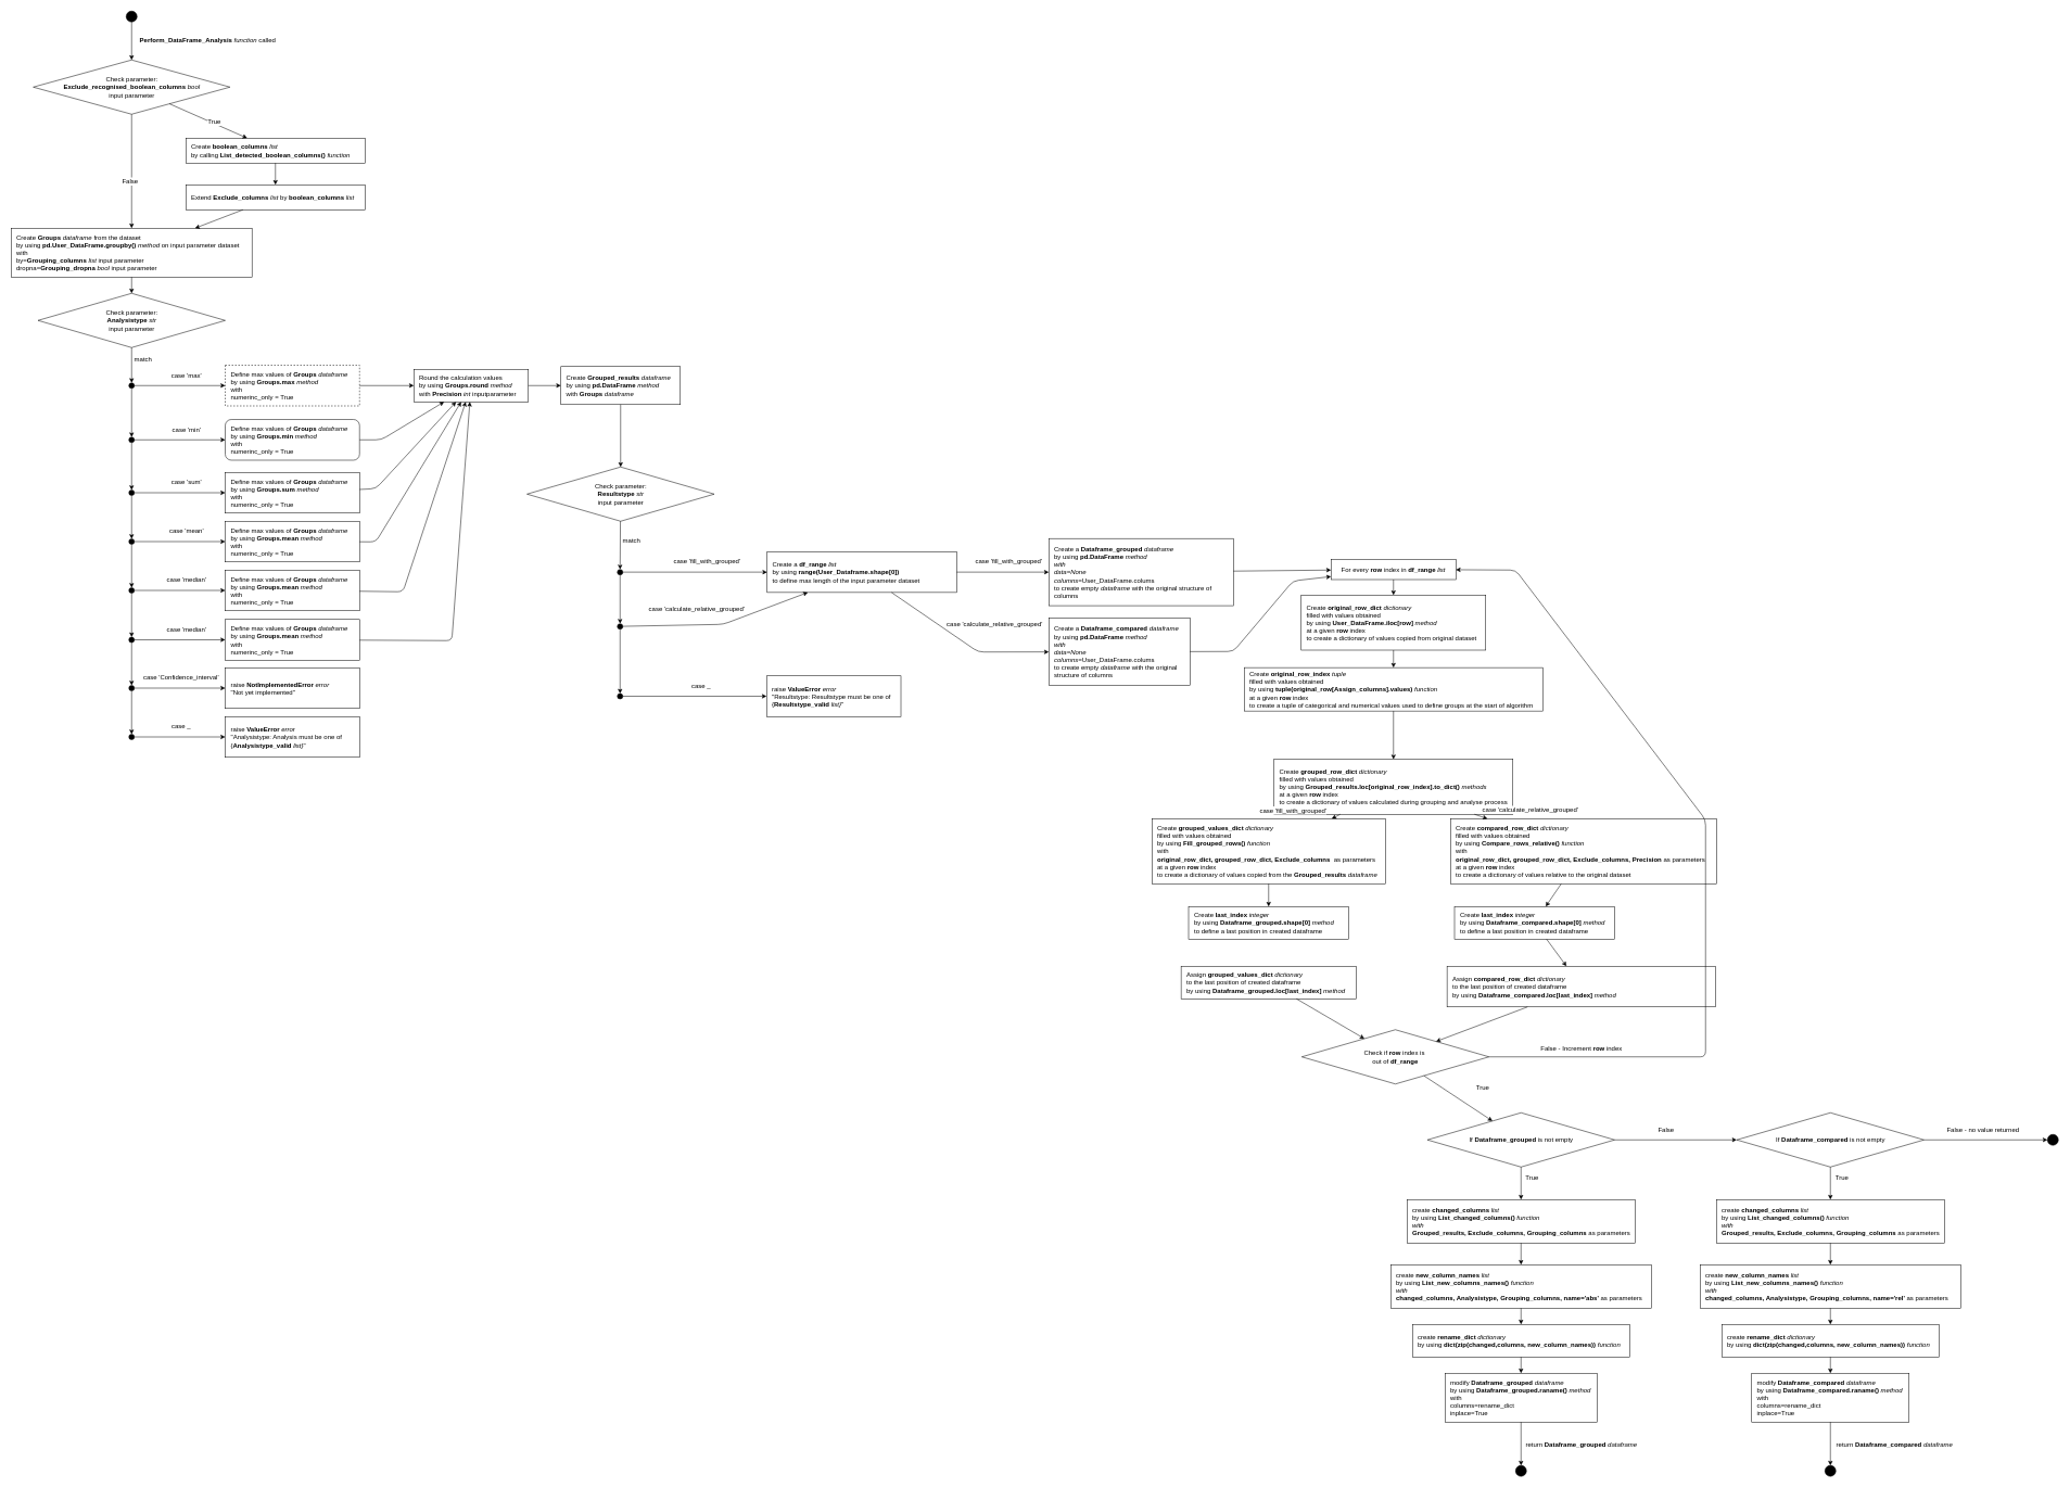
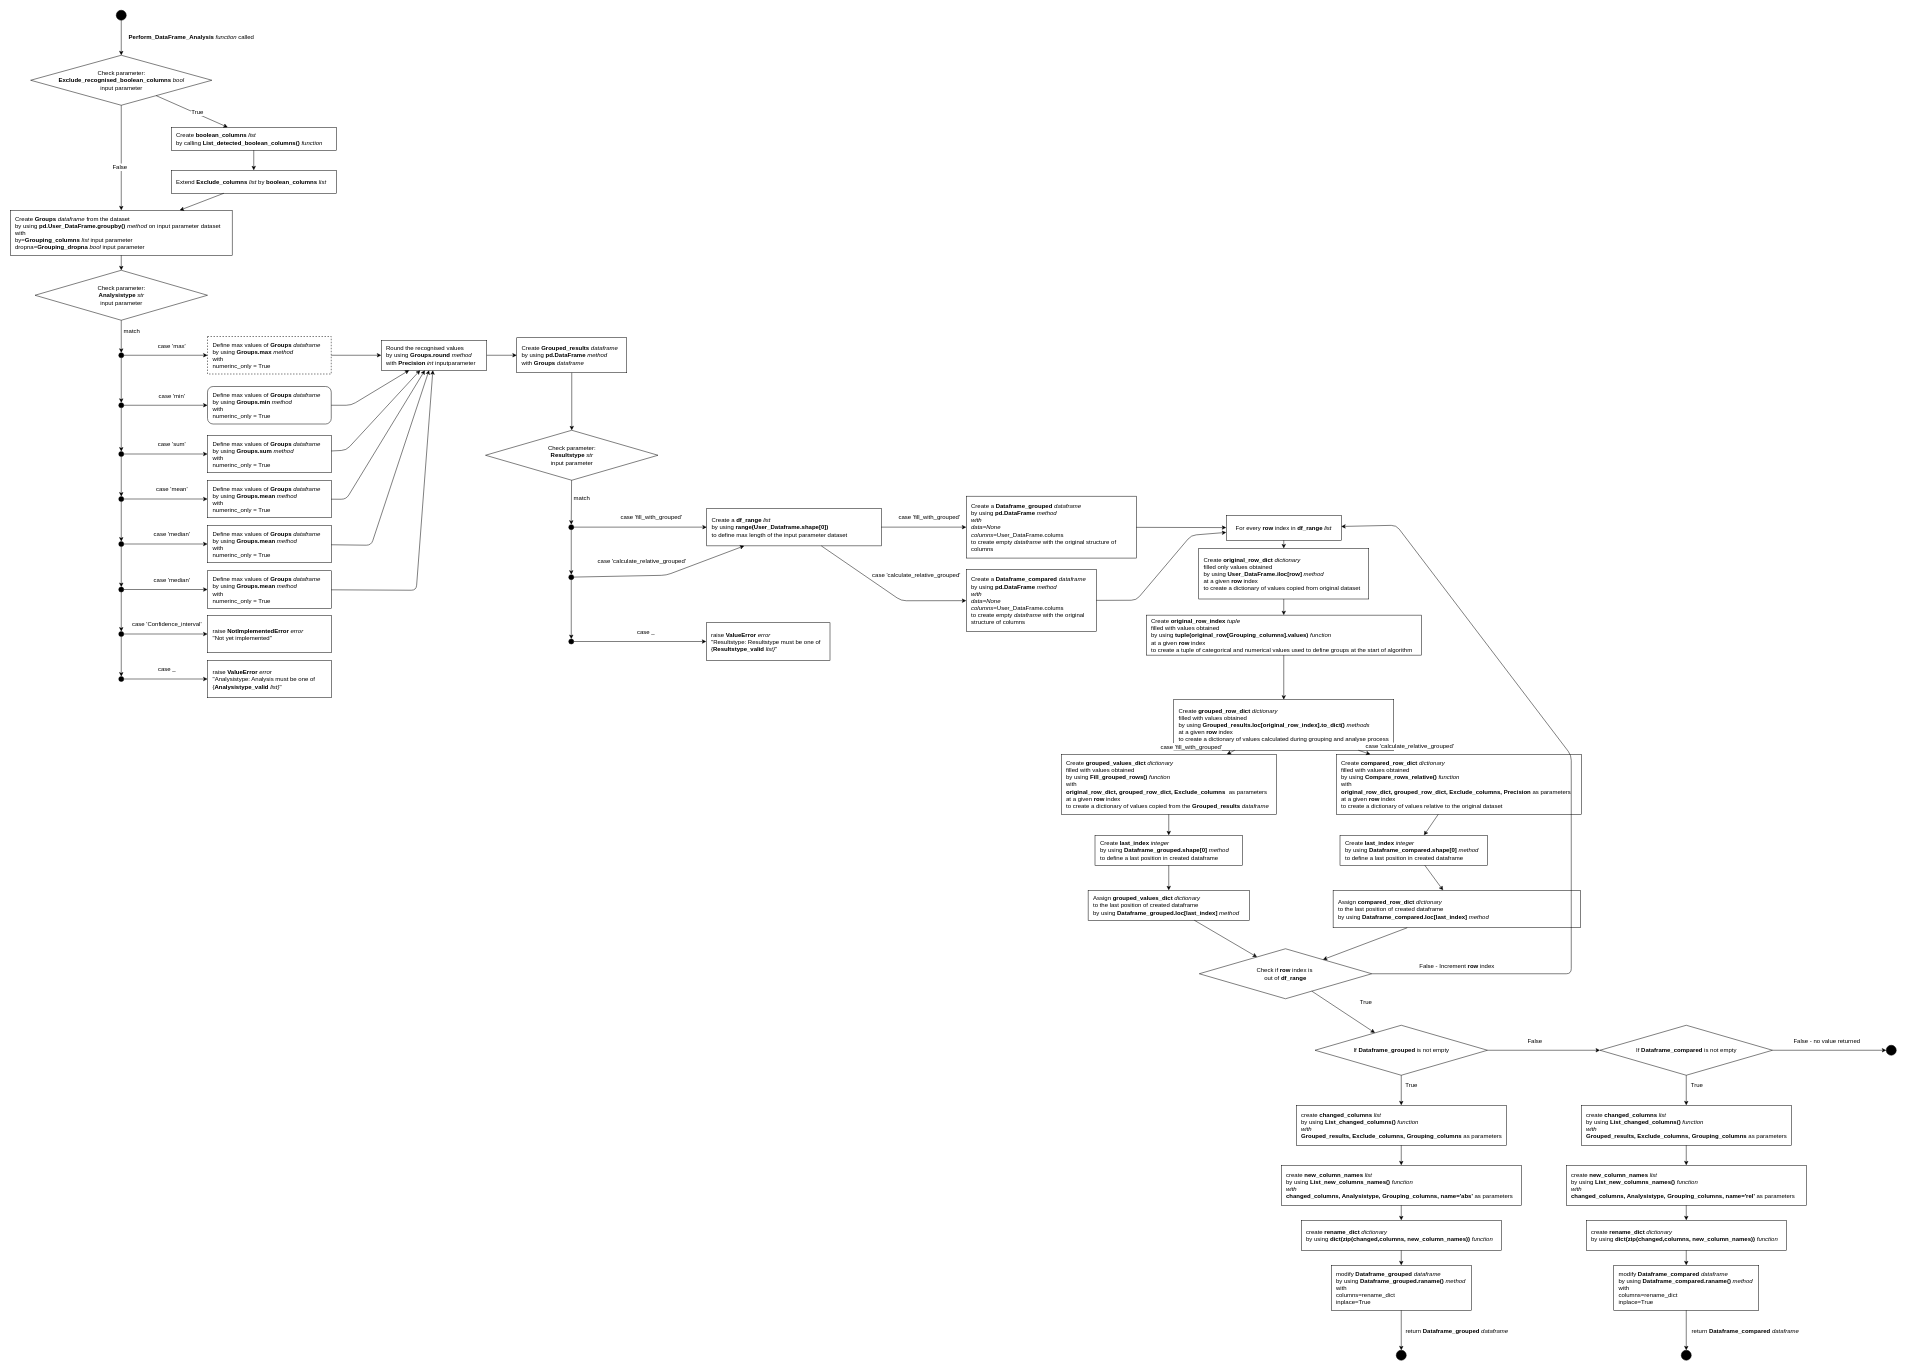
- <mxCell id="20" value="&lt;span style=&quot;border-color: var(--border-color);&quot;&gt;Round the calculation values&lt;br style=&quot;border-color: var(--border-color);&quot;&gt;by using&amp;nbsp;&lt;/span&gt;&lt;span style=&quot;font-weight: 700;&quot;&gt;Groups.round&amp;nbsp;&lt;/span&gt;&lt;i style=&quot;border-color: var(--border-color);&quot;&gt;method&amp;nbsp;&lt;br style=&quot;border-color: var(--border-color);&quot;&gt;&lt;/i&gt;&lt;span style=&quot;border-color: var(--border-color);&quot;&gt;with&amp;nbsp;&lt;/span&gt;&lt;span style=&quot;font-weight: 700;&quot;&gt;Precision&lt;/span&gt;&lt;span style=&quot;border-color: var(--border-color);&quot;&gt;&amp;nbsp;&lt;i style=&quot;border-color: var(--border-color);&quot;&gt;int&lt;/i&gt;&amp;nbsp;inputparameter&lt;/span&gt;" style="whiteSpace=wrap;html=1;strokeColor=default;fontFamily=Helvetica;fontSize=12;fontColor=default;fillColor=none;align=left;spacing=10;" parent="1" vertex="1"><mxGeometry x="762" y="680" width="211" height="60" as="geometry" /></mxCell>
+ <mxCell id="20" value="&lt;span style=&quot;border-color: var(--border-color);&quot;&gt;Round the recognised values&lt;br style=&quot;border-color: var(--border-color);&quot;&gt;by using&amp;nbsp;&lt;/span&gt;&lt;span style=&quot;font-weight: 700;&quot;&gt;Groups.round&amp;nbsp;&lt;/span&gt;&lt;i style=&quot;border-color: var(--border-color);&quot;&gt;method&amp;nbsp;&lt;br style=&quot;border-color: var(--border-color);&quot;&gt;&lt;/i&gt;&lt;span style=&quot;border-color: var(--border-color);&quot;&gt;with&amp;nbsp;&lt;/span&gt;&lt;span style=&quot;font-weight: 700;&quot;&gt;Precision&lt;/span&gt;&lt;span style=&quot;border-color: var(--border-color);&quot;&gt;&amp;nbsp;&lt;i style=&quot;border-color: var(--border-color);&quot;&gt;int&lt;/i&gt;&amp;nbsp;inputparameter&lt;/span&gt;" style="whiteSpace=wrap;html=1;strokeColor=default;fontFamily=Helvetica;fontSize=12;fontColor=default;fillColor=none;align=left;spacing=10;" parent="1" vertex="1"><mxGeometry x="762" y="680" width="211" height="60" as="geometry" /></mxCell>
- <mxCell id="89" value="&lt;div style=&quot;text-align: left;&quot;&gt;&lt;span style=&quot;background-color: initial;&quot;&gt;For every &lt;/span&gt;&lt;b style=&quot;background-color: initial;&quot;&gt;row&lt;/b&gt;&lt;span style=&quot;background-color: initial;&quot;&gt;&amp;nbsp;index in &lt;/span&gt;&lt;b style=&quot;background-color: initial;&quot;&gt;df_range&lt;/b&gt;&lt;span style=&quot;background-color: initial;&quot;&gt;&amp;nbsp;&lt;/span&gt;&lt;i style=&quot;background-color: initial;&quot;&gt;list&lt;/i&gt;&lt;/div&gt;" style="whiteSpace=wrap;html=1;strokeColor=default;fontFamily=Helvetica;fontSize=12;fontColor=default;fillColor=none;" parent="1" vertex="1"><mxGeometry x="2452" y="1030" width="230" height="37.5" as="geometry" /></mxCell>
+ <mxCell id="89" value="&lt;div style=&quot;text-align: left;&quot;&gt;&lt;span style=&quot;background-color: initial;&quot;&gt;For every &lt;/span&gt;&lt;b style=&quot;background-color: initial;&quot;&gt;row&lt;/b&gt;&lt;span style=&quot;background-color: initial;&quot;&gt;&amp;nbsp;index in &lt;/span&gt;&lt;b style=&quot;background-color: initial;&quot;&gt;df_range&lt;/b&gt;&lt;span style=&quot;background-color: initial;&quot;&gt;&amp;nbsp;&lt;/span&gt;&lt;i style=&quot;background-color: initial;&quot;&gt;list&lt;/i&gt;&lt;/div&gt;" style="whiteSpace=wrap;html=1;strokeColor=default;fontFamily=Helvetica;fontSize=12;fontColor=default;fillColor=none;" parent="1" vertex="1"><mxGeometry x="2452" y="1030" width="230" height="50" as="geometry" /></mxCell>
- <mxCell id="90" value="Create &lt;b&gt;original_row_dict &lt;/b&gt;&lt;i&gt;dictionary &lt;/i&gt;&lt;br&gt;&lt;div style=&quot;&quot;&gt;&lt;span style=&quot;background-color: initial;&quot;&gt;filled with values obtained&lt;/span&gt;&lt;/div&gt;&lt;div style=&quot;&quot;&gt;&lt;span style=&quot;background-color: initial;&quot;&gt;by using&amp;nbsp;&lt;/span&gt;&lt;b style=&quot;background-color: initial;&quot;&gt;User_DataFrame.iloc[row]&lt;/b&gt;&lt;span style=&quot;background-color: initial;&quot;&gt;&amp;nbsp;&lt;/span&gt;&lt;i style=&quot;background-color: initial;&quot;&gt;method&lt;/i&gt;&lt;/div&gt;at a given&amp;nbsp;&lt;b&gt;row &lt;/b&gt;index&lt;br&gt;to create a dictionary of values copied from original dataset" style="whiteSpace=wrap;html=1;strokeColor=default;fontFamily=Helvetica;fontSize=12;fontColor=default;fillColor=none;align=left;spacing=10;" parent="1" vertex="1"><mxGeometry x="2397" y="1096.25" width="340" height="101.25" as="geometry" /></mxCell>
+ <mxCell id="90" value="Create &lt;b&gt;original_row_dict &lt;/b&gt;&lt;i&gt;dictionary &lt;/i&gt;&lt;br&gt;&lt;div style=&quot;&quot;&gt;&lt;span style=&quot;background-color: initial;&quot;&gt;filled only values obtained&lt;/span&gt;&lt;/div&gt;&lt;div style=&quot;&quot;&gt;&lt;span style=&quot;background-color: initial;&quot;&gt;by using&amp;nbsp;&lt;/span&gt;&lt;b style=&quot;background-color: initial;&quot;&gt;User_DataFrame.iloc[row]&lt;/b&gt;&lt;span style=&quot;background-color: initial;&quot;&gt;&amp;nbsp;&lt;/span&gt;&lt;i style=&quot;background-color: initial;&quot;&gt;method&lt;/i&gt;&lt;/div&gt;at a given&amp;nbsp;&lt;b&gt;row &lt;/b&gt;index&lt;br&gt;to create a dictionary of values copied from original dataset" style="whiteSpace=wrap;html=1;strokeColor=default;fontFamily=Helvetica;fontSize=12;fontColor=default;fillColor=none;align=left;spacing=10;" parent="1" vertex="1"><mxGeometry x="2397" y="1096.25" width="340" height="101.25" as="geometry" /></mxCell>
- <mxCell id="91" value="Create &lt;b&gt;original_row_index&amp;nbsp;&lt;/b&gt;&lt;i&gt;tuple&lt;/i&gt;&lt;br&gt;&lt;div style=&quot;&quot;&gt;&lt;span style=&quot;background-color: initial;&quot;&gt;filled with values obtained&lt;/span&gt;&lt;/div&gt;&lt;div style=&quot;&quot;&gt;&lt;span style=&quot;background-color: initial;&quot;&gt;by using&amp;nbsp;&lt;/span&gt;&lt;b style=&quot;background-color: initial;&quot;&gt;tuple(original_row[Assign_columns].values)&lt;/b&gt;&lt;span style=&quot;background-color: initial;&quot;&gt;&amp;nbsp;&lt;/span&gt;&lt;i style=&quot;background-color: initial;&quot;&gt;function&lt;/i&gt;&lt;/div&gt;at a given&amp;nbsp;&lt;b&gt;row &lt;/b&gt;index&lt;br&gt;to create a tuple of categorical and numerical values used to define groups at the start of algorithm" style="whiteSpace=wrap;html=1;strokeColor=default;fontFamily=Helvetica;fontSize=12;fontColor=default;fillColor=none;align=left;spacing=10;" parent="1" vertex="1"><mxGeometry x="2292" y="1229.75" width="550" height="80" as="geometry" /></mxCell>
+ <mxCell id="91" value="Create &lt;b&gt;original_row_index&amp;nbsp;&lt;/b&gt;&lt;i&gt;tuple&lt;/i&gt;&lt;br&gt;&lt;div style=&quot;&quot;&gt;&lt;span style=&quot;background-color: initial;&quot;&gt;filled with values obtained&lt;/span&gt;&lt;/div&gt;&lt;div style=&quot;&quot;&gt;&lt;span style=&quot;background-color: initial;&quot;&gt;by using&amp;nbsp;&lt;/span&gt;&lt;b style=&quot;background-color: initial;&quot;&gt;tuple(original_row[Grouping_columns].values)&lt;/b&gt;&lt;span style=&quot;background-color: initial;&quot;&gt;&amp;nbsp;&lt;/span&gt;&lt;i style=&quot;background-color: initial;&quot;&gt;function&lt;/i&gt;&lt;/div&gt;at a given&amp;nbsp;&lt;b&gt;row &lt;/b&gt;index&lt;br&gt;to create a tuple of categorical and numerical values used to define groups at the start of algorithm" style="whiteSpace=wrap;html=1;strokeColor=default;fontFamily=Helvetica;fontSize=12;fontColor=default;fillColor=none;align=left;spacing=10;" parent="1" vertex="1"><mxGeometry x="2292" y="1229.75" width="550" height="80" as="geometry" /></mxCell>
+ <mxCell id="110" value="" style="edgeStyle=none;orthogonalLoop=1;jettySize=auto;html=1;fontFamily=Helvetica;fontSize=12;fontColor=default;" parent="1" source="104" target="108" edge="1"><mxGeometry width="80" relative="1" as="geometry"><mxPoint x="2502" y="1750" as="sourcePoint" /><mxPoint x="2582" y="1750" as="targetPoint" /><Array as="points" /></mxGeometry></mxCell>
